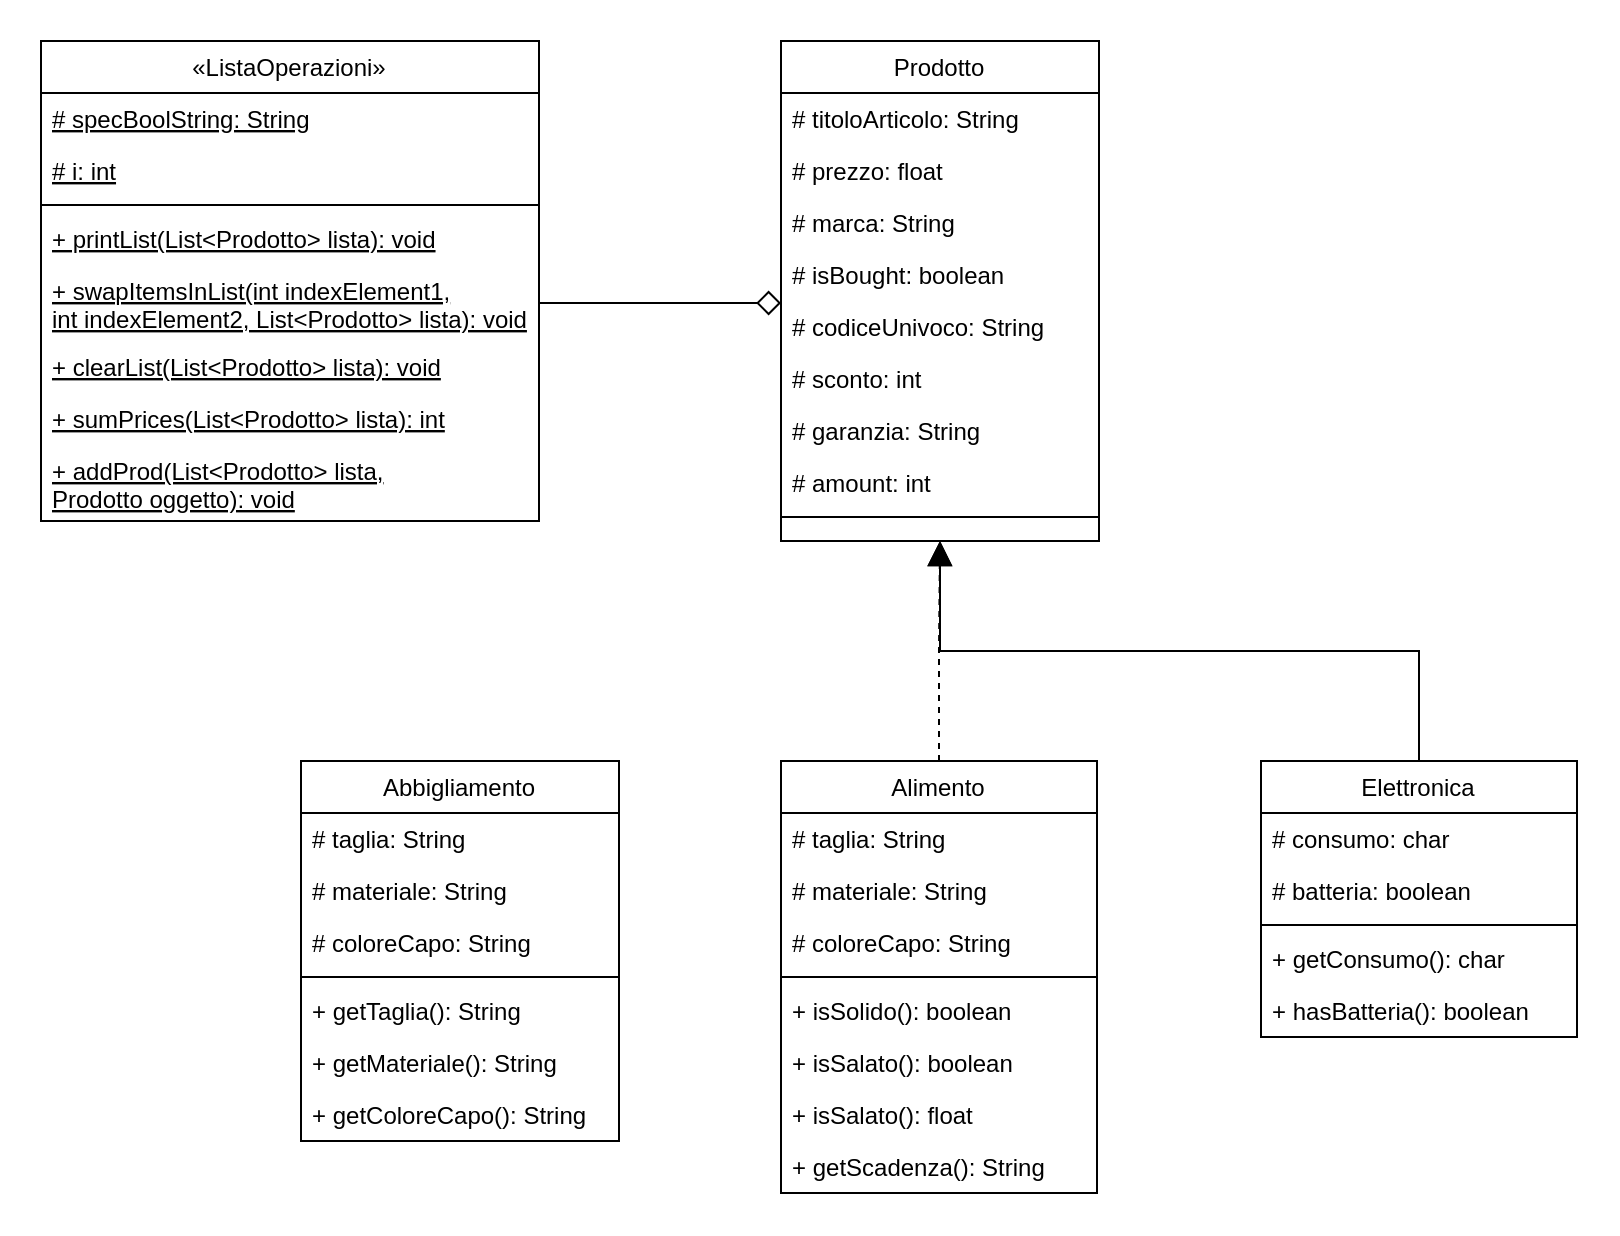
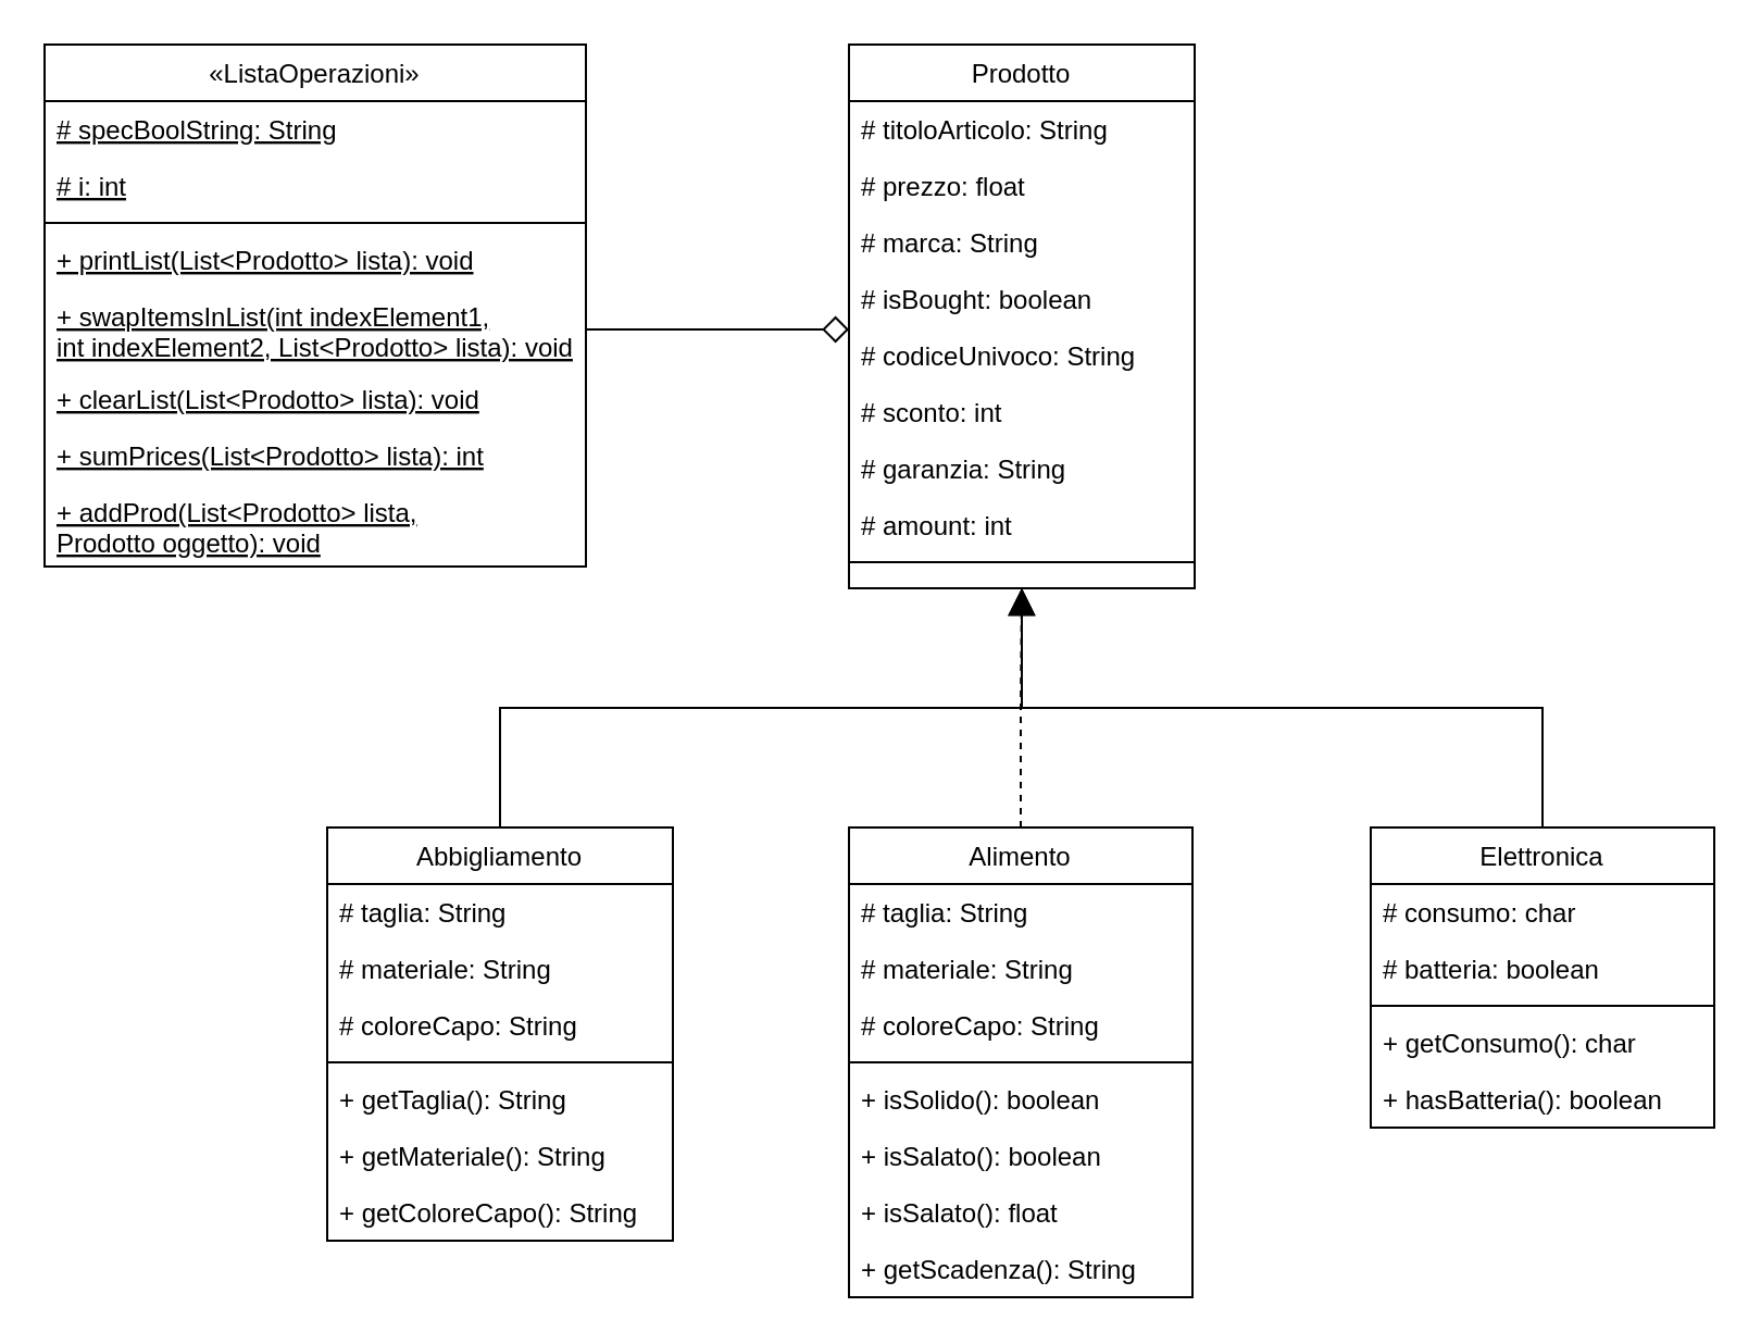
+ <mxCell id="21" style="edgeStyle=elbowEdgeStyle;rounded=0;orthogonalLoop=1;jettySize=auto;html=1;exitX=0.5;exitY=0;exitDx=0;exitDy=0;endSize=10;endArrow=block;endFill=1;elbow=vertical;" edge="1" parent="1" source="22" target="2"><mxGeometry relative="1" as="geometry" /></mxCell>
